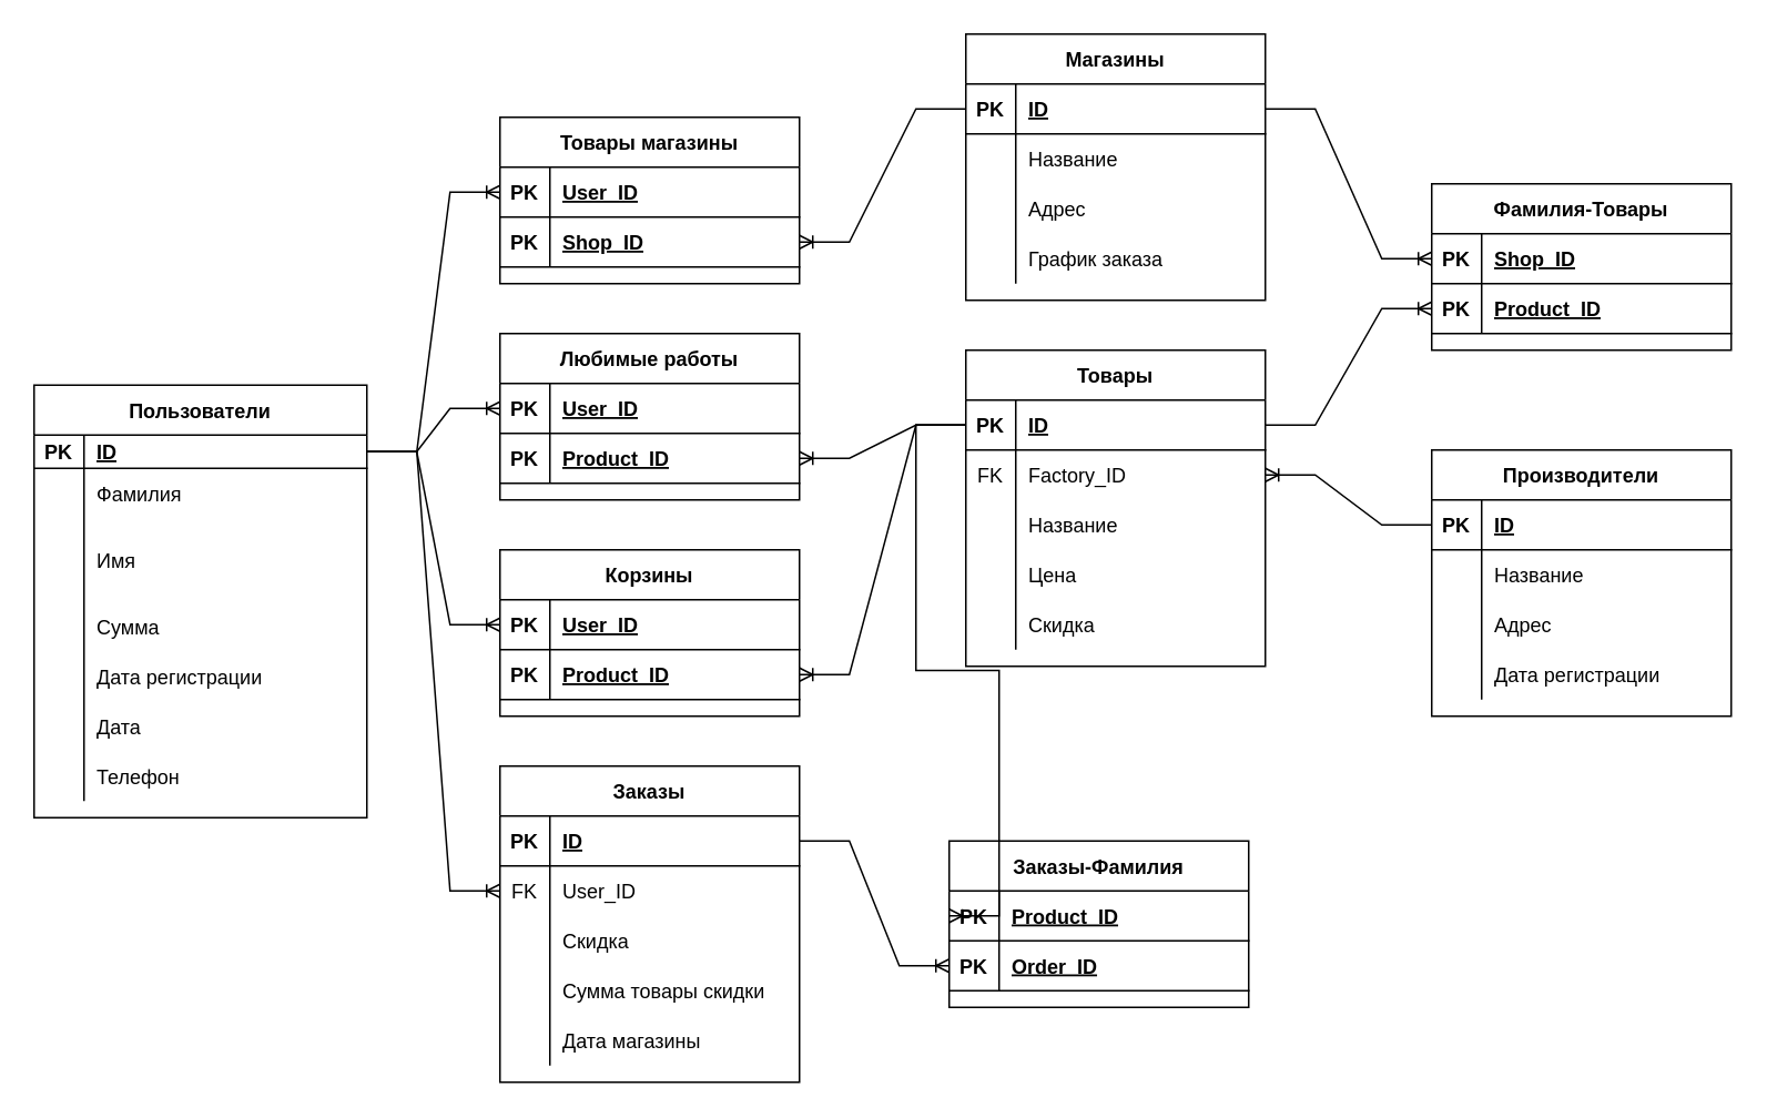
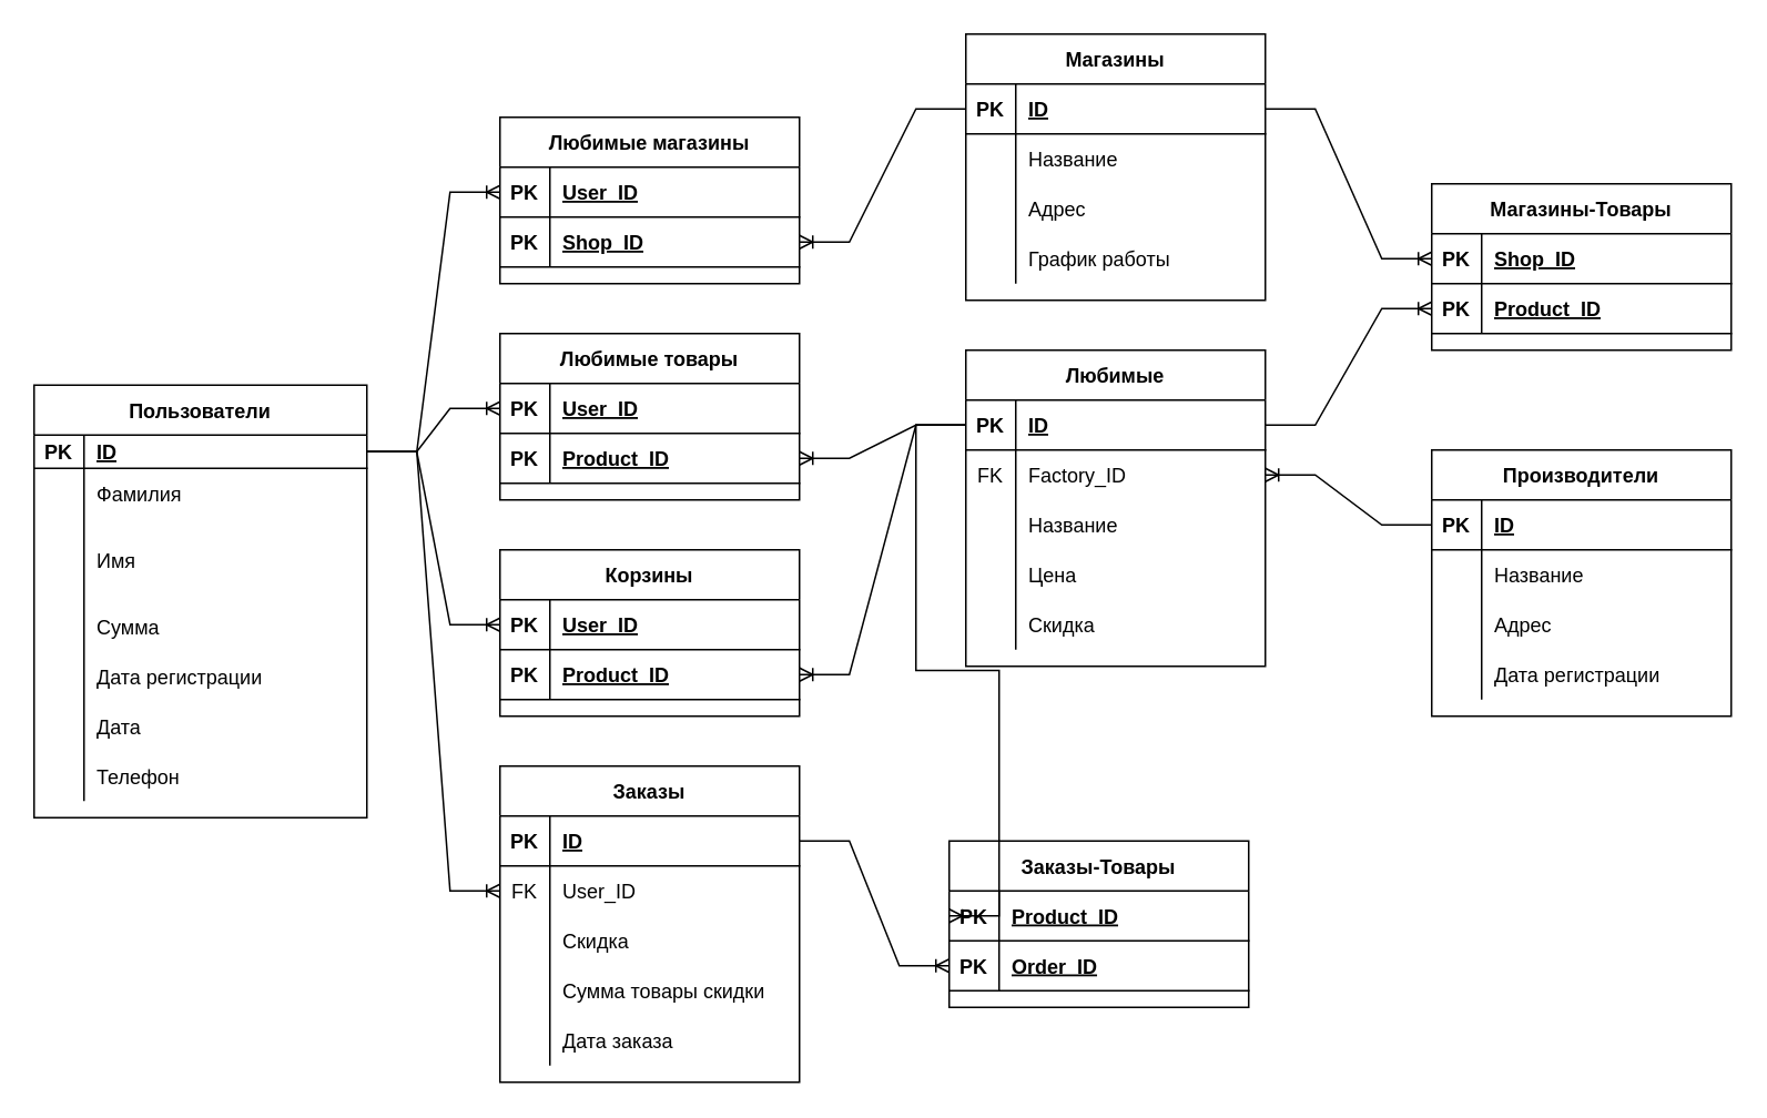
- <mxCell id="24" value="Товары магазины" style="shape=table;startSize=30;container=1;collapsible=1;childLayout=tableLayout;fixedRows=1;rowLines=0;fontStyle=1;align=center;resizeLast=1;" vertex="1" parent="1"><mxGeometry x="300" y="70" width="180" height="100" as="geometry" /></mxCell>
+ <mxCell id="24" value="Любимые магазины" style="shape=table;startSize=30;container=1;collapsible=1;childLayout=tableLayout;fixedRows=1;rowLines=0;fontStyle=1;align=center;resizeLast=1;" vertex="1" parent="1"><mxGeometry x="300" y="70" width="180" height="100" as="geometry" /></mxCell>
- <mxCell id="76" value="Фамилия-Товары" style="shape=table;startSize=30;container=1;collapsible=1;childLayout=tableLayout;fixedRows=1;rowLines=0;fontStyle=1;align=center;resizeLast=1;" vertex="1" parent="1"><mxGeometry x="860" y="110" width="180" height="100" as="geometry" /></mxCell>
+ <mxCell id="76" value="Магазины-Товары" style="shape=table;startSize=30;container=1;collapsible=1;childLayout=tableLayout;fixedRows=1;rowLines=0;fontStyle=1;align=center;resizeLast=1;" vertex="1" parent="1"><mxGeometry x="860" y="110" width="180" height="100" as="geometry" /></mxCell>
- <mxCell id="44" value="График заказа" style="shape=partialRectangle;connectable=0;fillColor=none;top=0;left=0;bottom=0;right=0;align=left;spacingLeft=6;overflow=hidden;" vertex="1" parent="42"><mxGeometry x="30" width="150" height="30" as="geometry"><mxRectangle width="150" height="30" as="alternateBounds" /></mxGeometry></mxCell>
+ <mxCell id="44" value="График работы" style="shape=partialRectangle;connectable=0;fillColor=none;top=0;left=0;bottom=0;right=0;align=left;spacingLeft=6;overflow=hidden;" vertex="1" parent="42"><mxGeometry x="30" width="150" height="30" as="geometry"><mxRectangle width="150" height="30" as="alternateBounds" /></mxGeometry></mxCell>
- <mxCell id="85" value="Любимые работы" style="shape=table;startSize=30;container=1;collapsible=1;childLayout=tableLayout;fixedRows=1;rowLines=0;fontStyle=1;align=center;resizeLast=1;" vertex="1" parent="1"><mxGeometry x="300" y="200" width="180" height="100" as="geometry" /></mxCell>
+ <mxCell id="85" value="Любимые товары" style="shape=table;startSize=30;container=1;collapsible=1;childLayout=tableLayout;fixedRows=1;rowLines=0;fontStyle=1;align=center;resizeLast=1;" vertex="1" parent="1"><mxGeometry x="300" y="200" width="180" height="100" as="geometry" /></mxCell>
- <mxCell id="46" value="Товары" style="shape=table;startSize=30;container=1;collapsible=1;childLayout=tableLayout;fixedRows=1;rowLines=0;fontStyle=1;align=center;resizeLast=1;" vertex="1" parent="1"><mxGeometry x="580" y="210" width="180" height="190" as="geometry" /></mxCell>
+ <mxCell id="46" value="Любимые" style="shape=table;startSize=30;container=1;collapsible=1;childLayout=tableLayout;fixedRows=1;rowLines=0;fontStyle=1;align=center;resizeLast=1;" vertex="1" parent="1"><mxGeometry x="580" y="210" width="180" height="190" as="geometry" /></mxCell>
- <mxCell id="119" value="Заказы-Фамилия" style="shape=table;startSize=30;container=1;collapsible=1;childLayout=tableLayout;fixedRows=1;rowLines=0;fontStyle=1;align=center;resizeLast=1;" vertex="1" parent="1"><mxGeometry x="570" y="505" width="180" height="100" as="geometry" /></mxCell>
+ <mxCell id="119" value="Заказы-Товары" style="shape=table;startSize=30;container=1;collapsible=1;childLayout=tableLayout;fixedRows=1;rowLines=0;fontStyle=1;align=center;resizeLast=1;" vertex="1" parent="1"><mxGeometry x="570" y="505" width="180" height="100" as="geometry" /></mxCell>
- <mxCell id="118" value="Дата магазины" style="shape=partialRectangle;connectable=0;fillColor=none;top=0;left=0;bottom=0;right=0;align=left;spacingLeft=6;overflow=hidden;" vertex="1" parent="116"><mxGeometry x="30" width="150" height="30" as="geometry"><mxRectangle width="150" height="30" as="alternateBounds" /></mxGeometry></mxCell>
+ <mxCell id="118" value="Дата заказа" style="shape=partialRectangle;connectable=0;fillColor=none;top=0;left=0;bottom=0;right=0;align=left;spacingLeft=6;overflow=hidden;" vertex="1" parent="116"><mxGeometry x="30" width="150" height="30" as="geometry"><mxRectangle width="150" height="30" as="alternateBounds" /></mxGeometry></mxCell>
